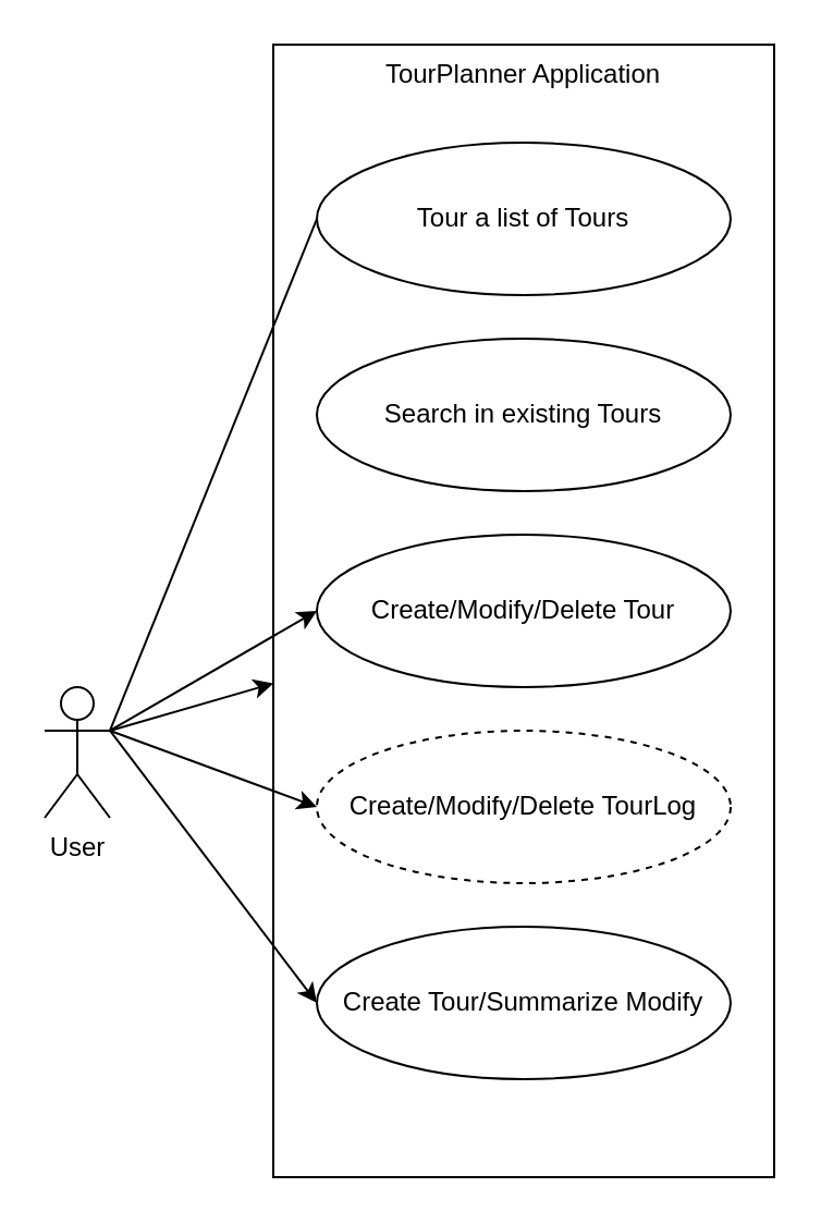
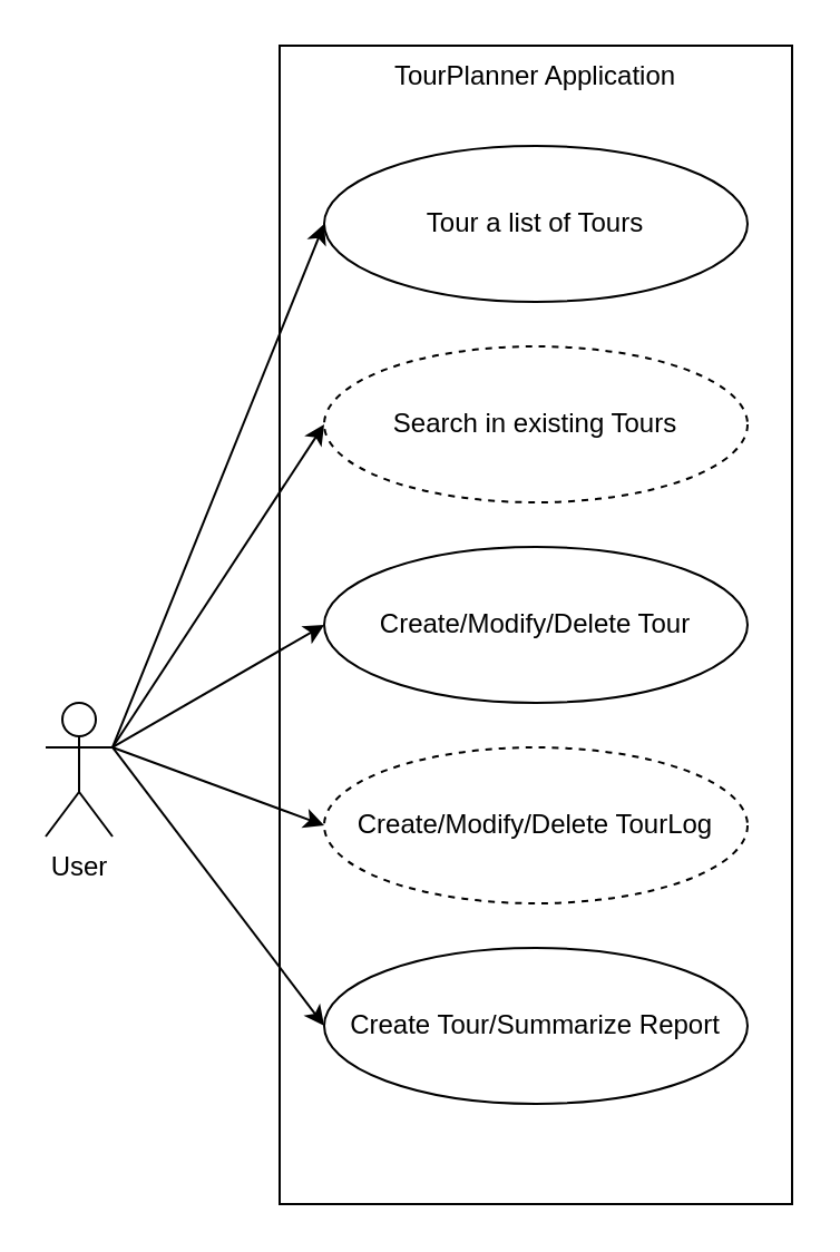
- <mxCell id="5" style="rounded=0;orthogonalLoop=1;jettySize=auto;html=1;exitX=1;exitY=0.333;exitDx=0;exitDy=0;exitPerimeter=0;entryX=0;entryY=0.5;entryDx=0;entryDy=0;endArrow=none;" edge="1" parent="1" source="8" target="11"><mxGeometry relative="1" as="geometry" /></mxCell>
+ <mxCell id="5" style="rounded=0;orthogonalLoop=1;jettySize=auto;html=1;exitX=1;exitY=0.333;exitDx=0;exitDy=0;exitPerimeter=0;entryX=0;entryY=0.5;entryDx=0;entryDy=0;" edge="1" parent="1" source="8" target="11"><mxGeometry relative="1" as="geometry" /></mxCell>
- <mxCell id="12" value="Search in existing Tours" style="ellipse;whiteSpace=wrap;html=1;fillColor=none;" vertex="1" parent="1"><mxGeometry x="145" y="155" width="190" height="70" as="geometry" /></mxCell>
+ <mxCell id="12" value="Search in existing Tours" style="ellipse;whiteSpace=wrap;html=1;fillColor=none;dashed=1;" vertex="1" parent="1"><mxGeometry x="145" y="155" width="190" height="70" as="geometry" /></mxCell>
- <mxCell id="4" style="rounded=0;orthogonalLoop=1;jettySize=auto;html=1;exitX=1;exitY=0.333;exitDx=0;exitDy=0;exitPerimeter=0;" edge="1" parent="1" source="8" target="2"><mxGeometry relative="1" as="geometry" /></mxCell>
+ <mxCell id="4" style="rounded=0;orthogonalLoop=1;jettySize=auto;html=1;exitX=1;exitY=0.333;exitDx=0;exitDy=0;exitPerimeter=0;entryX=0;entryY=0.5;entryDx=0;entryDy=0;" edge="1" parent="1" source="8" target="12"><mxGeometry relative="1" as="geometry" /></mxCell>
- <mxCell id="13" value="Create Tour/Summarize Modify" style="ellipse;whiteSpace=wrap;html=1;fillColor=none;" vertex="1" parent="1"><mxGeometry x="145" y="425" width="190" height="70" as="geometry" /></mxCell>
+ <mxCell id="13" value="Create Tour/Summarize Report" style="ellipse;whiteSpace=wrap;html=1;fillColor=none;" vertex="1" parent="1"><mxGeometry x="145" y="425" width="190" height="70" as="geometry" /></mxCell>
